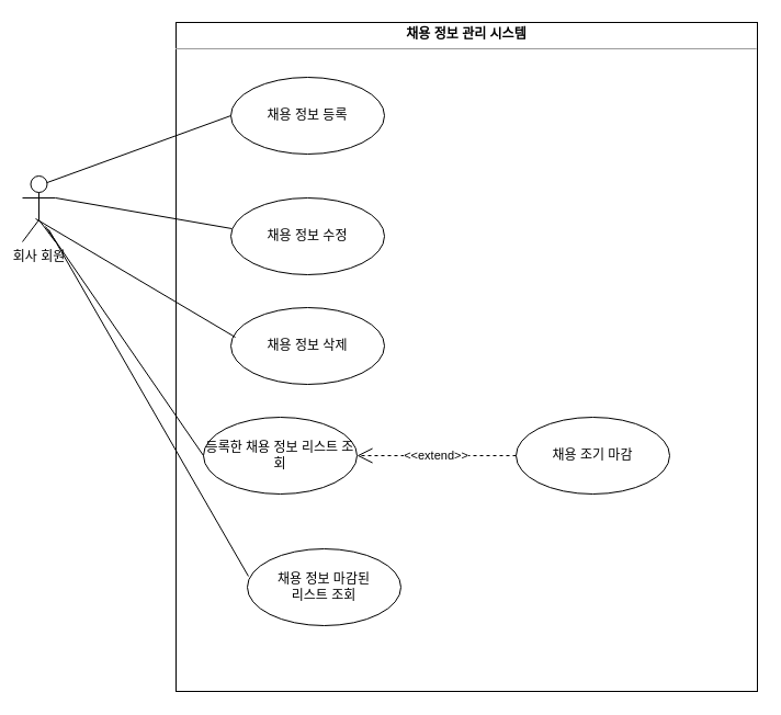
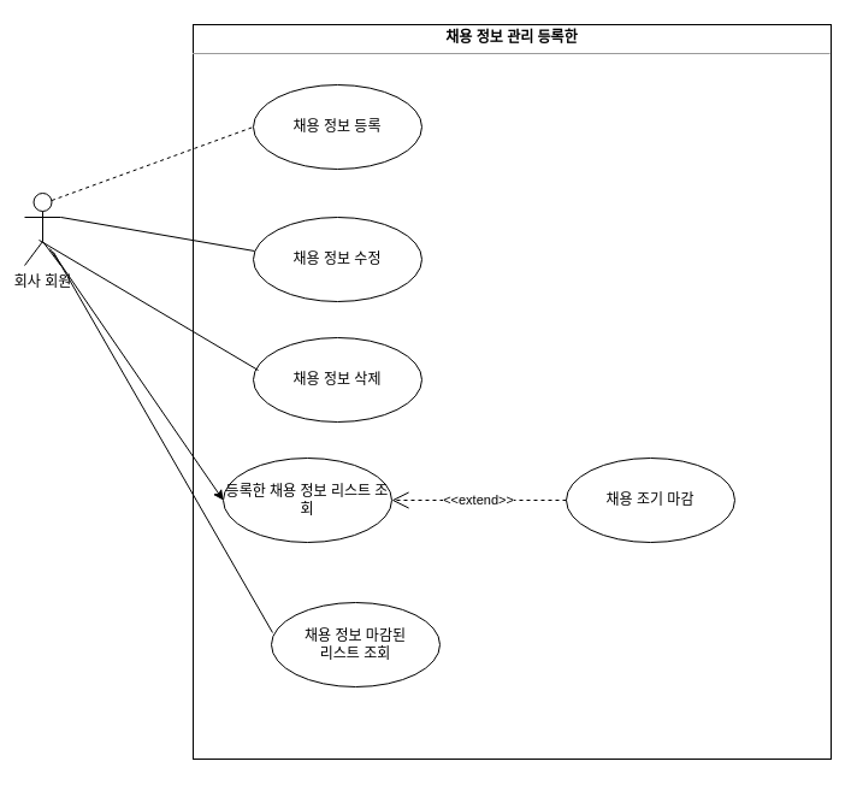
- <mxCell id="2" value="&lt;p style=&quot;margin:0px;margin-top:4px;text-align:center;&quot;&gt;&lt;b&gt;채용 정보 관리 시스템&lt;/b&gt;&lt;/p&gt;&lt;hr size=&quot;1&quot;&gt;&lt;div style=&quot;height:2px;&quot;&gt;&lt;/div&gt;" style="verticalAlign=top;align=left;overflow=fill;fontSize=12;fontFamily=Helvetica;html=1;whiteSpace=wrap;" vertex="1" parent="1"><mxGeometry x="160" y="20" width="530" height="610" as="geometry" /></mxCell>
+ <mxCell id="2" value="&lt;p style=&quot;margin:0px;margin-top:4px;text-align:center;&quot;&gt;&lt;b&gt;채용 정보 관리 등록한&lt;/b&gt;&lt;/p&gt;&lt;hr size=&quot;1&quot;&gt;&lt;div style=&quot;height:2px;&quot;&gt;&lt;/div&gt;" style="verticalAlign=top;align=left;overflow=fill;fontSize=12;fontFamily=Helvetica;html=1;whiteSpace=wrap;" vertex="1" parent="1"><mxGeometry x="160" y="20" width="530" height="610" as="geometry" /></mxCell>
- <mxCell id="11" value="" style="endArrow=none;html=1;rounded=0;entryX=0;entryY=0.5;entryDx=0;entryDy=0;exitX=0.75;exitY=0.1;exitDx=0;exitDy=0;exitPerimeter=0;" edge="1" parent="1" source="3" target="4"><mxGeometry width="50" height="50" relative="1" as="geometry"><mxPoint x="0" y="100" as="sourcePoint" /><mxPoint x="50" y="50" as="targetPoint" /></mxGeometry></mxCell>
+ <mxCell id="11" value="" style="endArrow=none;html=1;rounded=0;entryX=0;entryY=0.5;entryDx=0;entryDy=0;exitX=0.75;exitY=0.1;exitDx=0;exitDy=0;exitPerimeter=0;dashed=1;" edge="1" parent="1" source="3" target="4"><mxGeometry width="50" height="50" relative="1" as="geometry"><mxPoint x="0" y="100" as="sourcePoint" /><mxPoint x="50" y="50" as="targetPoint" /></mxGeometry></mxCell>
- <mxCell id="9" value="" style="endArrow=none;html=1;rounded=0;entryX=0;entryY=0.5;entryDx=0;entryDy=0;exitX=0.7;exitY=0.767;exitDx=0;exitDy=0;exitPerimeter=0;" edge="1" parent="1" source="3" target="5"><mxGeometry width="50" height="50" relative="1" as="geometry"><mxPoint x="54" y="179" as="sourcePoint" /><mxPoint x="222" y="143" as="targetPoint" /></mxGeometry></mxCell>
+ <mxCell id="9" value="" style="endArrow=classic;html=1;rounded=0;entryX=0;entryY=0.5;entryDx=0;entryDy=0;exitX=0.7;exitY=0.767;exitDx=0;exitDy=0;exitPerimeter=0;" edge="1" parent="1" source="3" target="5"><mxGeometry width="50" height="50" relative="1" as="geometry"><mxPoint x="54" y="179" as="sourcePoint" /><mxPoint x="222" y="143" as="targetPoint" /></mxGeometry></mxCell>
